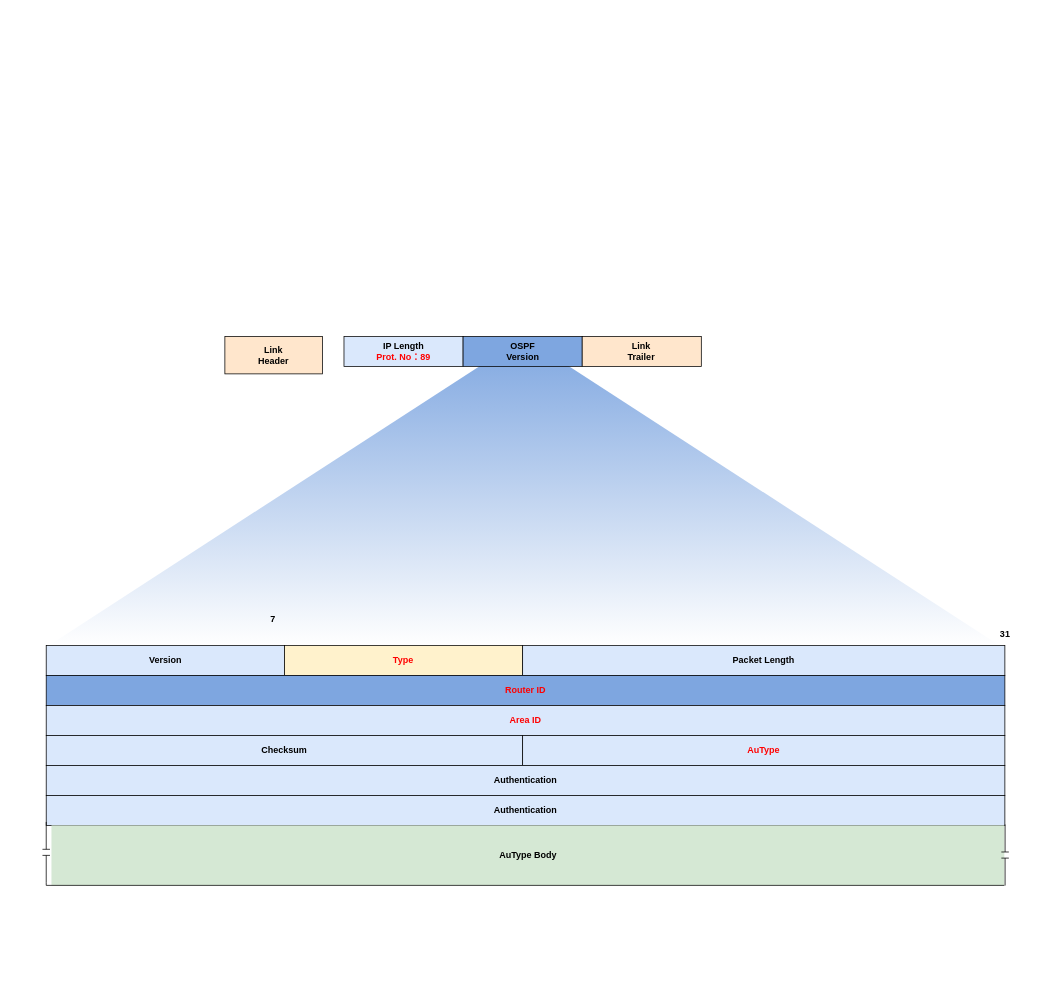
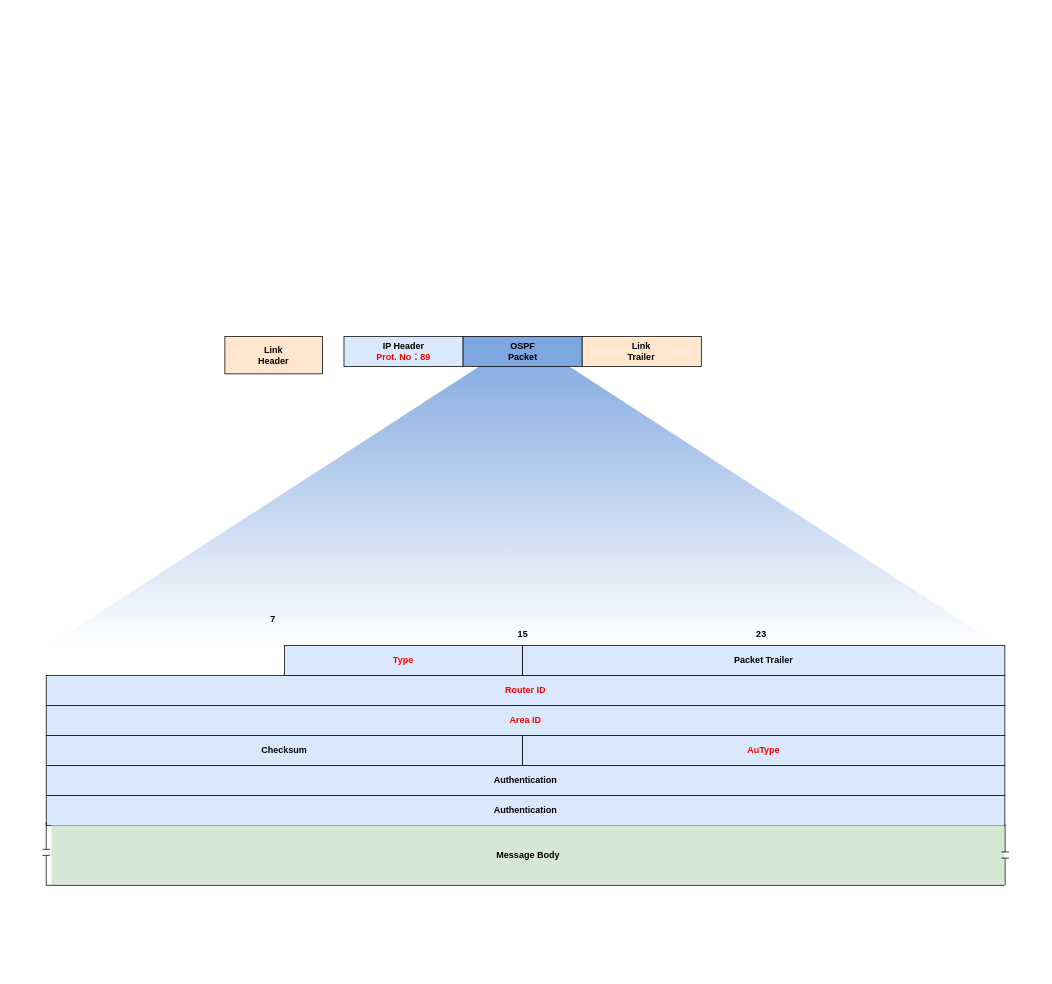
- <mxCell id="15" value="IP Length&lt;div&gt;&lt;font style=&quot;color: rgb(255, 0, 0);&quot;&gt;Prot. No：89&lt;/font&gt;&lt;/div&gt;" style="rounded=0;whiteSpace=wrap;html=1;fillColor=#dae8fc;strokeColor=#000000;fontStyle=1" parent="1" vertex="1"><mxGeometry x="457.81" y="448" width="158.813" height="40" as="geometry" /></mxCell>
+ <mxCell id="15" value="IP Header&lt;div&gt;&lt;font style=&quot;color: rgb(255, 0, 0);&quot;&gt;Prot. No：89&lt;/font&gt;&lt;/div&gt;" style="rounded=0;whiteSpace=wrap;html=1;fillColor=#dae8fc;strokeColor=#000000;fontStyle=1" parent="1" vertex="1"><mxGeometry x="457.81" y="448" width="158.813" height="40" as="geometry" /></mxCell>
- <mxCell id="16" value="&lt;font style=&quot;color: rgb(0, 0, 0);&quot;&gt;OSPF&lt;/font&gt;&lt;div&gt;&lt;font style=&quot;color: rgb(0, 0, 0);&quot;&gt;Version&lt;/font&gt;&lt;/div&gt;" style="rounded=0;whiteSpace=wrap;html=1;fillColor=#7EA6E0;fontColor=#ffffff;strokeColor=#000000;fontStyle=1" parent="1" vertex="1"><mxGeometry x="616.623" y="448" width="158.813" height="40" as="geometry" /></mxCell>
+ <mxCell id="16" value="&lt;font style=&quot;color: rgb(0, 0, 0);&quot;&gt;OSPF&lt;/font&gt;&lt;div&gt;&lt;font style=&quot;color: rgb(0, 0, 0);&quot;&gt;Packet&lt;/font&gt;&lt;/div&gt;" style="rounded=0;whiteSpace=wrap;html=1;fillColor=#7EA6E0;fontColor=#ffffff;strokeColor=#000000;fontStyle=1" parent="1" vertex="1"><mxGeometry x="616.623" y="448" width="158.813" height="40" as="geometry" /></mxCell>
+ <mxCell id="9" value="&lt;span&gt;15&lt;/span&gt;" style="text;html=1;align=center;verticalAlign=middle;resizable=0;points=[];autosize=1;strokeColor=none;fillColor=none;fontStyle=1" parent="1" vertex="1"><mxGeometry x="676.026" y="830" width="40" height="30" as="geometry" /></mxCell>
+ <mxCell id="23" value="&lt;span&gt;23&lt;/span&gt;" style="text;html=1;align=center;verticalAlign=middle;resizable=0;points=[];autosize=1;strokeColor=none;fillColor=none;fontStyle=1" parent="1" vertex="1"><mxGeometry x="993.653" y="830" width="40" height="30" as="geometry" /></mxCell>
- <mxCell id="10" value="&lt;span&gt;31&lt;/span&gt;" style="text;html=1;align=center;verticalAlign=middle;resizable=0;points=[];autosize=1;strokeColor=none;fillColor=none;fontStyle=1" parent="1" vertex="1"><mxGeometry x="1319.303" y="830" width="40" height="30" as="geometry" /></mxCell>
- <mxCell id="3" value="&lt;span&gt;Version&lt;/span&gt;" style="rounded=0;whiteSpace=wrap;html=1;fillColor=#dae8fc;strokeColor=#000000;fontStyle=1" parent="1" vertex="1"><mxGeometry x="60.777" y="860" width="317.626" height="40" as="geometry" /></mxCell>
- <mxCell id="4" value="&lt;span&gt;&lt;font style=&quot;color: rgb(255, 0, 0);&quot;&gt;Type&lt;/font&gt;&lt;/span&gt;" style="rounded=0;whiteSpace=wrap;html=1;fillColor=#fff2cc;strokeColor=#000000;fontStyle=1;" parent="1" vertex="1"><mxGeometry x="378.404" y="860" width="317.626" height="40" as="geometry" /></mxCell>
+ <mxCell id="4" value="&lt;span&gt;&lt;font style=&quot;color: rgb(255, 0, 0);&quot;&gt;Type&lt;/font&gt;&lt;/span&gt;" style="rounded=0;whiteSpace=wrap;html=1;fillColor=#dae8fc;strokeColor=#000000;fontStyle=1" parent="1" vertex="1"><mxGeometry x="378.404" y="860" width="317.626" height="40" as="geometry" /></mxCell>
- <mxCell id="5" value="Packet Length" style="rounded=0;whiteSpace=wrap;html=1;fillColor=#dae8fc;strokeColor=#000000;fontStyle=1" parent="1" vertex="1"><mxGeometry x="696.03" y="860" width="642.97" height="40" as="geometry" /></mxCell>
+ <mxCell id="5" value="Packet Trailer" style="rounded=0;whiteSpace=wrap;html=1;fillColor=#dae8fc;strokeColor=#000000;fontStyle=1" parent="1" vertex="1"><mxGeometry x="696.03" y="860" width="642.97" height="40" as="geometry" /></mxCell>
- <mxCell id="6" value="&lt;font style=&quot;color: rgb(255, 0, 0);&quot;&gt;Router ID&lt;/font&gt;" style="rounded=0;whiteSpace=wrap;html=1;fillColor=#7ea6e0;strokeColor=#000000;fontStyle=1;" parent="1" vertex="1"><mxGeometry x="60.78" y="900" width="1278.22" height="40" as="geometry" /></mxCell>
+ <mxCell id="6" value="&lt;font style=&quot;color: rgb(255, 0, 0);&quot;&gt;Router ID&lt;/font&gt;" style="rounded=0;whiteSpace=wrap;html=1;fillColor=#dae8fc;strokeColor=#000000;fontStyle=1" parent="1" vertex="1"><mxGeometry x="60.78" y="900" width="1278.22" height="40" as="geometry" /></mxCell>
- <mxCell id="19" value="AuType Body" style="rounded=0;whiteSpace=wrap;html=1;fillColor=#d5e8d4;strokeColor=none;fontStyle=1" parent="1" vertex="1"><mxGeometry x="67.777" y="1100" width="1270.504" height="80" as="geometry" /></mxCell>
+ <mxCell id="19" value="Message Body" style="rounded=0;whiteSpace=wrap;html=1;fillColor=#d5e8d4;strokeColor=none;fontStyle=1" parent="1" vertex="1"><mxGeometry x="67.777" y="1100" width="1270.504" height="80" as="geometry" /></mxCell>
